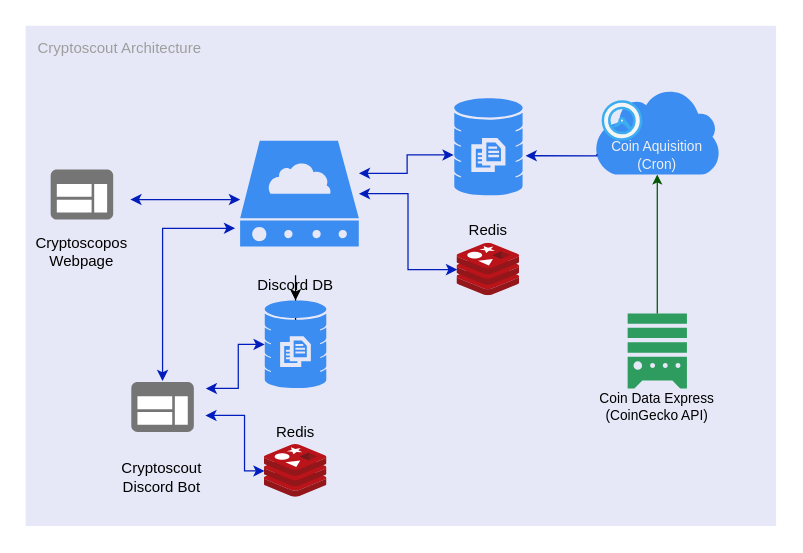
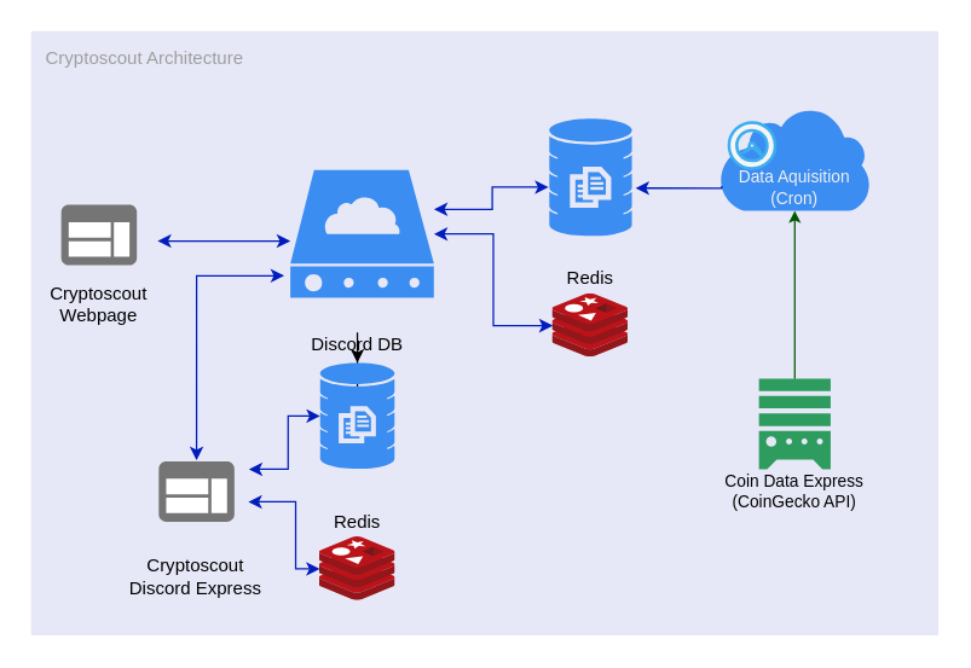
- <mxCell id="19" value="&lt;font&gt;Coin Aquisition (Cron)&lt;/font&gt;" style="text;html=1;strokeColor=none;fillColor=none;align=center;verticalAlign=middle;whiteSpace=wrap;rounded=0;fontSize=11;fontColor=#F0F0F0;" parent="16" vertex="1"><mxGeometry x="20" y="39" width="90" height="30" as="geometry" /></mxCell>
+ <mxCell id="19" value="&lt;font&gt;Data Aquisition (Cron)&lt;/font&gt;" style="text;html=1;strokeColor=none;fillColor=none;align=center;verticalAlign=middle;whiteSpace=wrap;rounded=0;fontSize=11;fontColor=#F0F0F0;" parent="16" vertex="1"><mxGeometry x="20" y="39" width="90" height="30" as="geometry" /></mxCell>
- <mxCell id="6" value="Cryptoscopos Webpage" style="strokeColor=none;shadow=1;strokeWidth=1;rounded=1;absoluteArcSize=1;arcSize=2;labelPosition=center;verticalLabelPosition=middle;align=center;verticalAlign=bottom;spacingLeft=0;fontColor=#000000;fontSize=12;whiteSpace=wrap;spacingBottom=2;fillColor=none;points=[[0,0,0,0,0],[0,0.25,0,0,0],[0,0.5,0,0,0],[0,0.75,0,0,0],[0,1,0,0,0],[0.24,0,0,0,0],[0.24,1,0,0,0],[0.5,0,0,0,0],[0.5,1,0,0,0],[0.76,0,0,0,0],[0.76,1,0,0,0],[0.93,0.39,0,0,0],[1,0,0,0,0],[1,0.25,0,0,0],[1,0.75,0,0,0],[1,1,0,0,0]];" parent="1" vertex="1"><mxGeometry x="20" y="120" width="90" height="100" as="geometry" /></mxCell>
+ <mxCell id="6" value="Cryptoscout Webpage" style="strokeColor=none;shadow=1;strokeWidth=1;rounded=1;absoluteArcSize=1;arcSize=2;labelPosition=center;verticalLabelPosition=middle;align=center;verticalAlign=bottom;spacingLeft=0;fontColor=#000000;fontSize=12;whiteSpace=wrap;spacingBottom=2;fillColor=none;points=[[0,0,0,0,0],[0,0.25,0,0,0],[0,0.5,0,0,0],[0,0.75,0,0,0],[0,1,0,0,0],[0.24,0,0,0,0],[0.24,1,0,0,0],[0.5,0,0,0,0],[0.5,1,0,0,0],[0.76,0,0,0,0],[0.76,1,0,0,0],[0.93,0.39,0,0,0],[1,0,0,0,0],[1,0.25,0,0,0],[1,0.75,0,0,0],[1,1,0,0,0]];" parent="1" vertex="1"><mxGeometry x="20" y="120" width="90" height="100" as="geometry" /></mxCell>
- <mxCell id="4" value="Cryptoscout&#10;Discord Bot" style="strokeColor=none;shadow=1;strokeWidth=1;rounded=1;absoluteArcSize=1;arcSize=2;labelPosition=center;verticalLabelPosition=middle;align=center;verticalAlign=bottom;spacingLeft=0;fontColor=#000000;fontSize=12;whiteSpace=wrap;spacingBottom=2;fillColor=none;points=[[0,0,0,0,0],[0,0.25,0,0,0],[0,0.5,0,0,0],[0,0.75,0,0,0],[0,1,0,0,0],[0.24,0,0,0,0],[0.24,1,0,0,0],[0.5,0.13,0,0,0],[0.5,1,0,0,0],[0.76,0,0,0,0],[0.76,1,0,0,0],[0.88,0.38,0,0,0],[1,0,0,0,0],[1,0.25,0,0,0],[1,0.75,0,0,0],[1,1,0,0,0]];" parent="1" vertex="1"><mxGeometry x="84.47" y="289.79" width="90" height="110" as="geometry" /></mxCell>
+ <mxCell id="4" value="Cryptoscout&#10;Discord Express" style="strokeColor=none;shadow=1;strokeWidth=1;rounded=1;absoluteArcSize=1;arcSize=2;labelPosition=center;verticalLabelPosition=middle;align=center;verticalAlign=bottom;spacingLeft=0;fontColor=#000000;fontSize=12;whiteSpace=wrap;spacingBottom=2;fillColor=none;points=[[0,0,0,0,0],[0,0.25,0,0,0],[0,0.5,0,0,0],[0,0.75,0,0,0],[0,1,0,0,0],[0.24,0,0,0,0],[0.24,1,0,0,0],[0.5,0.13,0,0,0],[0.5,1,0,0,0],[0.76,0,0,0,0],[0.76,1,0,0,0],[0.88,0.38,0,0,0],[1,0,0,0,0],[1,0.25,0,0,0],[1,0.75,0,0,0],[1,1,0,0,0]];" parent="1" vertex="1"><mxGeometry x="84.47" y="289.79" width="90" height="110" as="geometry" /></mxCell>
